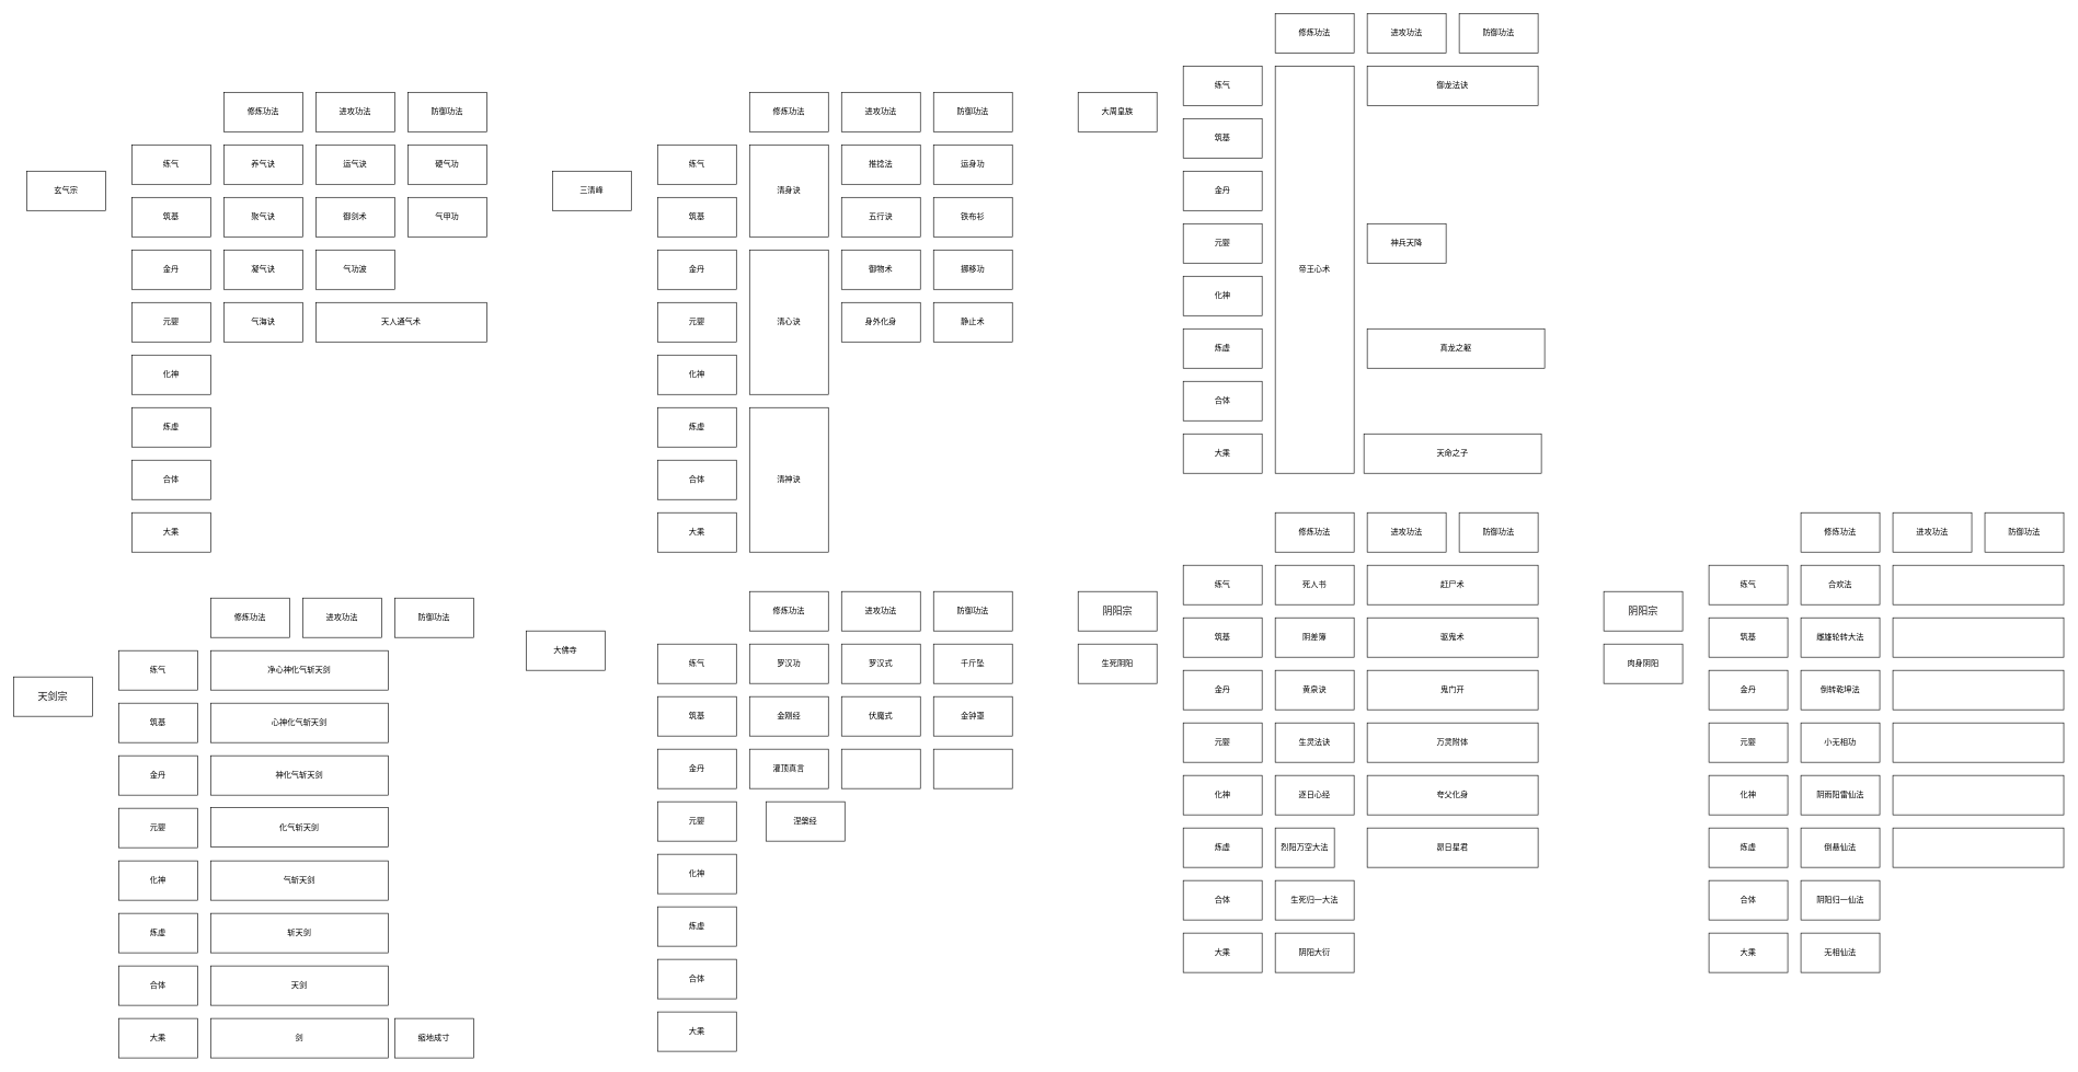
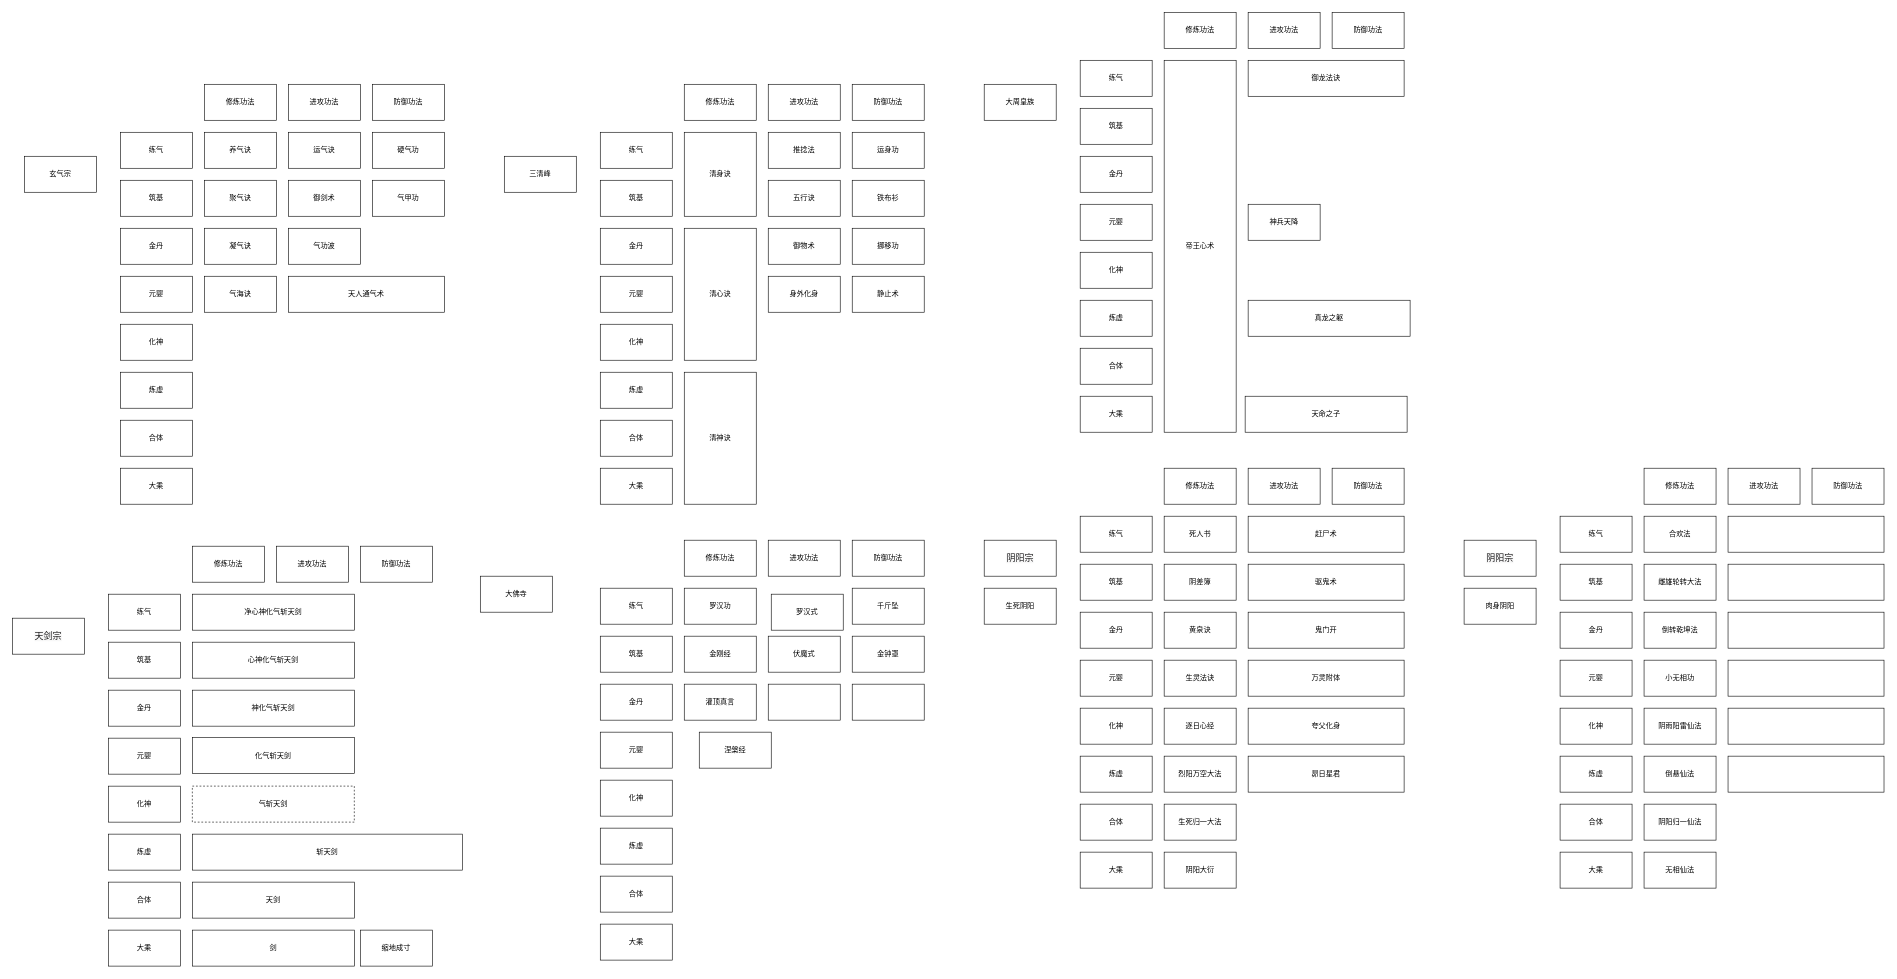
- <mxCell id="83" value="罗汉式" style="rounded=0;whiteSpace=wrap;html=1;" parent="1" vertex="1"><mxGeometry x="1280" y="980" width="120" height="60" as="geometry" /></mxCell>
+ <mxCell id="83" value="罗汉式" style="rounded=0;whiteSpace=wrap;html=1;" parent="1" vertex="1"><mxGeometry x="1285" y="990" width="120" height="60" as="geometry" /></mxCell>
- <mxCell id="125" value="烈阳万空大法" style="rounded=0;whiteSpace=wrap;html=1;" parent="1" vertex="1"><mxGeometry x="1940" y="1260" width="90" height="60" as="geometry" /></mxCell>
+ <mxCell id="125" value="烈阳万空大法" style="rounded=0;whiteSpace=wrap;html=1;" parent="1" vertex="1"><mxGeometry x="1940" y="1260" width="120" height="60" as="geometry" /></mxCell>
- <mxCell id="39" value="气斩天剑" style="rounded=0;whiteSpace=wrap;html=1;" parent="1" vertex="1"><mxGeometry x="320" y="1310" width="270" height="60" as="geometry" /></mxCell>
+ <mxCell id="39" value="气斩天剑" style="rounded=0;whiteSpace=wrap;html=1;dashed=1;" parent="1" vertex="1"><mxGeometry x="320" y="1310" width="270" height="60" as="geometry" /></mxCell>
- <mxCell id="38" value="斩天剑" style="rounded=0;whiteSpace=wrap;html=1;" parent="1" vertex="1"><mxGeometry x="320" y="1390" width="270" height="60" as="geometry" /></mxCell>
+ <mxCell id="38" value="斩天剑" style="rounded=0;whiteSpace=wrap;html=1;" parent="1" vertex="1"><mxGeometry x="320" y="1390" width="450" height="60" as="geometry" /></mxCell>
